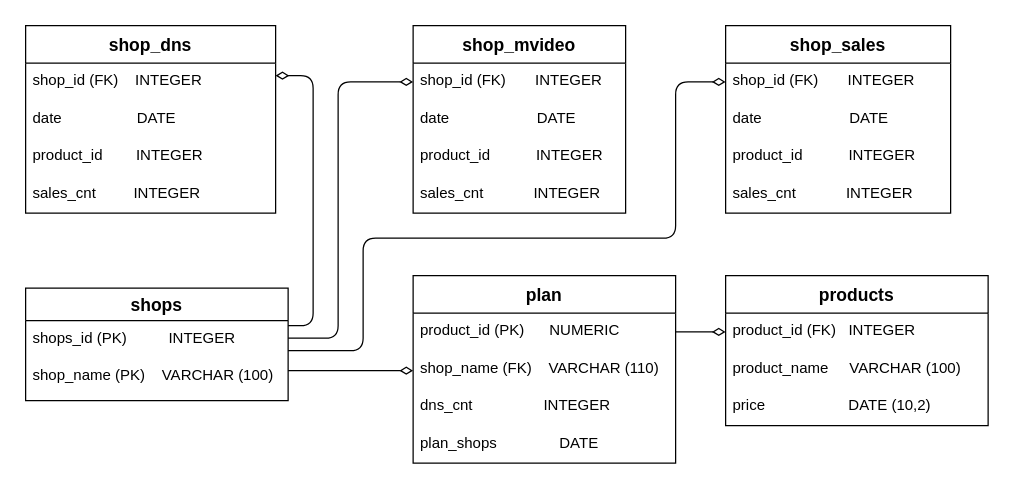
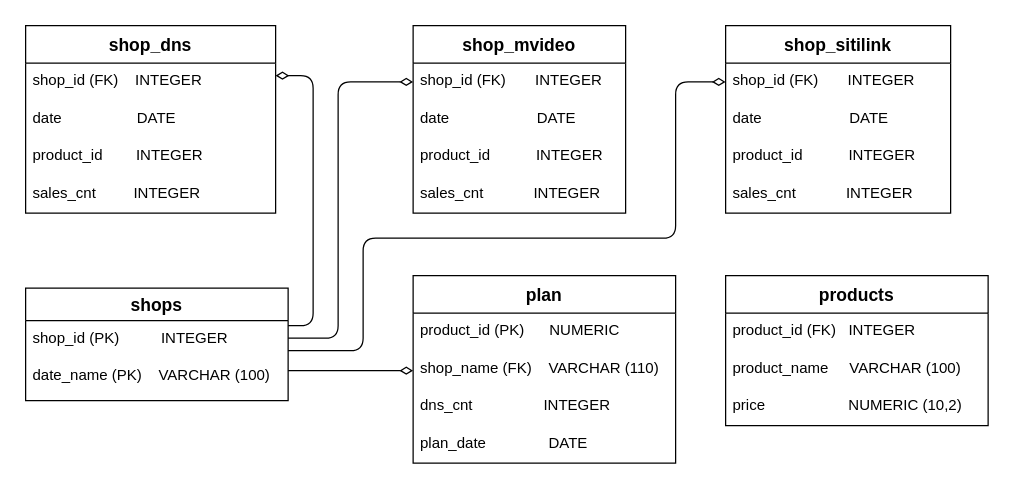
- <mxCell id="20" value="shop_sales" style="swimlane;fontStyle=1;childLayout=stackLayout;horizontal=1;startSize=30;horizontalStack=0;resizeParent=1;resizeParentMax=0;resizeLast=0;collapsible=1;marginBottom=0;align=center;fontSize=14;" parent="1" vertex="1"><mxGeometry x="580" y="20" width="180" height="150" as="geometry" /></mxCell>
+ <mxCell id="20" value="shop_sitilink" style="swimlane;fontStyle=1;childLayout=stackLayout;horizontal=1;startSize=30;horizontalStack=0;resizeParent=1;resizeParentMax=0;resizeLast=0;collapsible=1;marginBottom=0;align=center;fontSize=14;" parent="1" vertex="1"><mxGeometry x="580" y="20" width="180" height="150" as="geometry" /></mxCell>
- <mxCell id="29" value="" style="endArrow=none;startArrow=diamondThin;endFill=0;startFill=0;html=1;verticalAlign=bottom;labelBackgroundColor=none;strokeWidth=1;startSize=8;endSize=8;entryX=1;entryY=0.5;entryDx=0;entryDy=0;exitX=0;exitY=0.5;exitDx=0;exitDy=0;" parent="1" source="26" target="6" edge="1"><mxGeometry width="160" relative="1" as="geometry"><mxPoint x="510" y="430" as="sourcePoint" /><mxPoint x="670" y="387" as="targetPoint" /><Array as="points" /></mxGeometry></mxCell>
- <mxCell id="3" value="shops_id (PK)          INTEGER" style="text;strokeColor=none;fillColor=none;spacingLeft=4;spacingRight=4;overflow=hidden;rotatable=0;points=[[0,0.5],[1,0.5]];portConstraint=eastwest;fontSize=12;" parent="2" vertex="1"><mxGeometry y="26" width="210" height="30" as="geometry" /></mxCell>
+ <mxCell id="3" value="shop_id (PK)          INTEGER" style="text;strokeColor=none;fillColor=none;spacingLeft=4;spacingRight=4;overflow=hidden;rotatable=0;points=[[0,0.5],[1,0.5]];portConstraint=eastwest;fontSize=12;" parent="2" vertex="1"><mxGeometry y="26" width="210" height="30" as="geometry" /></mxCell>
- <mxCell id="4" value="shop_name (PK)    VARCHAR (100)" style="text;strokeColor=none;fillColor=none;spacingLeft=4;spacingRight=4;overflow=hidden;rotatable=0;points=[[0,0.5],[1,0.5]];portConstraint=eastwest;fontSize=12;" parent="2" vertex="1"><mxGeometry y="56" width="210" height="34" as="geometry" /></mxCell>
+ <mxCell id="4" value="date_name (PK)    VARCHAR (100)" style="text;strokeColor=none;fillColor=none;spacingLeft=4;spacingRight=4;overflow=hidden;rotatable=0;points=[[0,0.5],[1,0.5]];portConstraint=eastwest;fontSize=12;" parent="2" vertex="1"><mxGeometry y="56" width="210" height="34" as="geometry" /></mxCell>
- <mxCell id="28" value="price                    DATE (10,2)" style="text;strokeColor=none;fillColor=none;spacingLeft=4;spacingRight=4;overflow=hidden;rotatable=0;points=[[0,0.5],[1,0.5]];portConstraint=eastwest;fontSize=12;" parent="25" vertex="1"><mxGeometry y="90" width="210" height="30" as="geometry" /></mxCell>
+ <mxCell id="28" value="price                    NUMERIC (10,2)" style="text;strokeColor=none;fillColor=none;spacingLeft=4;spacingRight=4;overflow=hidden;rotatable=0;points=[[0,0.5],[1,0.5]];portConstraint=eastwest;fontSize=12;" parent="25" vertex="1"><mxGeometry y="90" width="210" height="30" as="geometry" /></mxCell>
- <mxCell id="9" value="plan_shops               DATE" style="text;strokeColor=none;fillColor=none;spacingLeft=4;spacingRight=4;overflow=hidden;rotatable=0;points=[[0,0.5],[1,0.5]];portConstraint=eastwest;fontSize=12;" parent="5" vertex="1"><mxGeometry y="120" width="210" height="30" as="geometry" /></mxCell>
+ <mxCell id="9" value="plan_date               DATE" style="text;strokeColor=none;fillColor=none;spacingLeft=4;spacingRight=4;overflow=hidden;rotatable=0;points=[[0,0.5],[1,0.5]];portConstraint=eastwest;fontSize=12;" parent="5" vertex="1"><mxGeometry y="120" width="210" height="30" as="geometry" /></mxCell>
